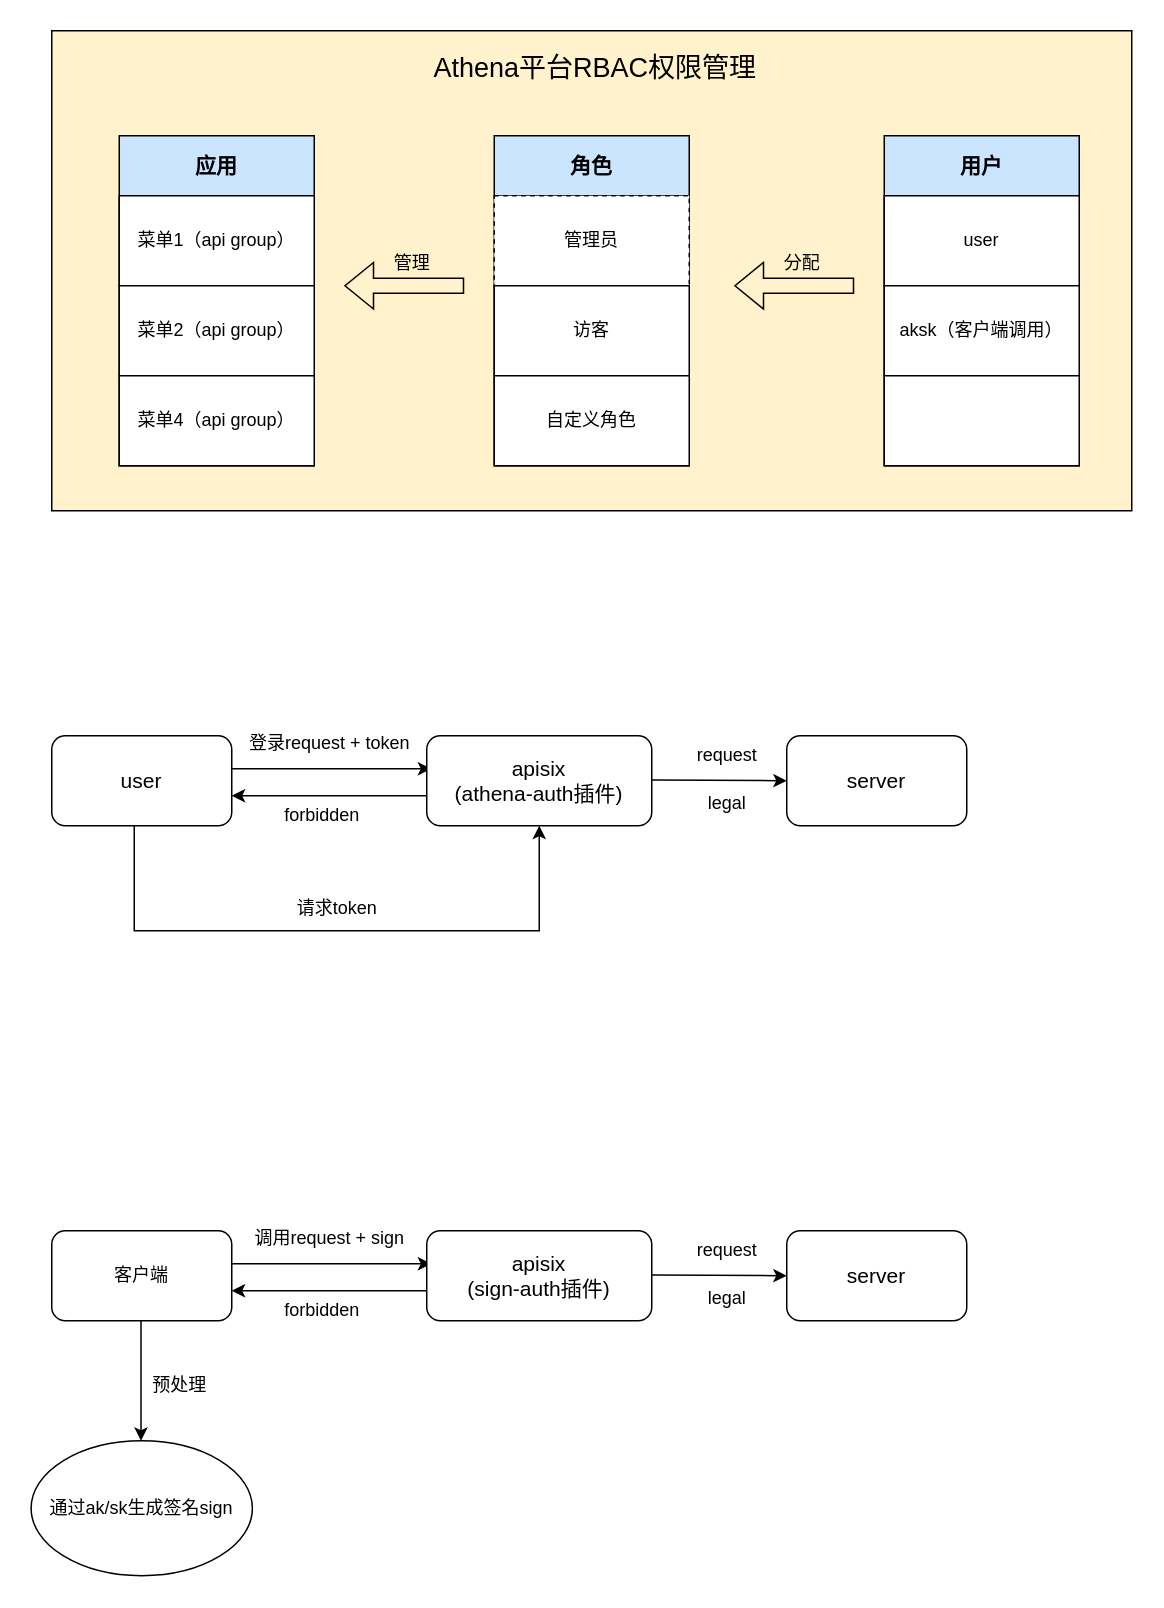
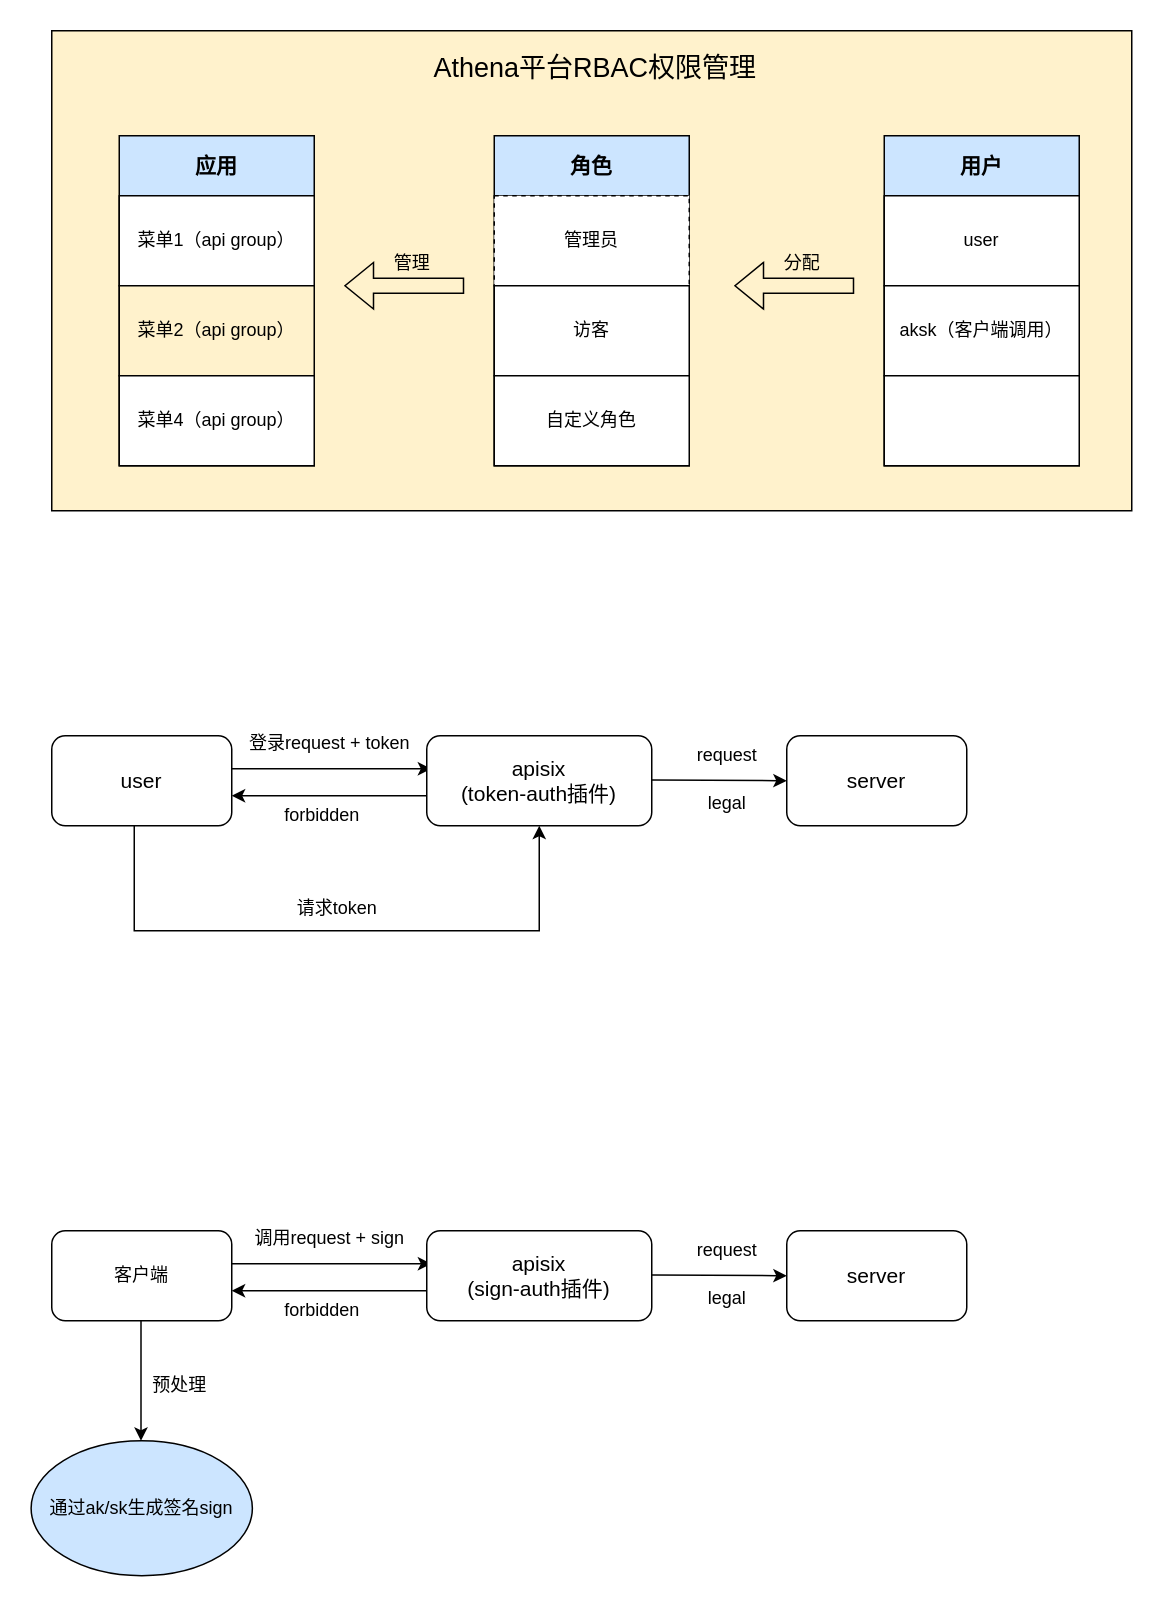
- <mxCell id="5" value="菜单2（api group）" style="rounded=0;whiteSpace=wrap;html=1;shadow=0;" parent="3" vertex="1"><mxGeometry y="100" width="130" height="60" as="geometry" /></mxCell>
+ <mxCell id="5" value="菜单2（api group）" style="rounded=0;whiteSpace=wrap;html=1;shadow=0;fillColor=#fff2cc;" parent="3" vertex="1"><mxGeometry y="100" width="130" height="60" as="geometry" /></mxCell>
- <mxCell id="23" value="&lt;div&gt;&lt;font style=&quot;font-size: 14px;&quot;&gt;apisix&lt;br&gt;&lt;/font&gt;&lt;/div&gt;&lt;div&gt;&lt;font style=&quot;font-size: 14px;&quot;&gt;(athena-auth插件)&lt;br&gt;&lt;/font&gt;&lt;/div&gt;" style="rounded=1;whiteSpace=wrap;html=1;" parent="1" vertex="1"><mxGeometry x="284" y="490" width="150" height="60" as="geometry" /></mxCell>
+ <mxCell id="23" value="&lt;div&gt;&lt;font style=&quot;font-size: 14px;&quot;&gt;apisix&lt;br&gt;&lt;/font&gt;&lt;/div&gt;&lt;div&gt;&lt;font style=&quot;font-size: 14px;&quot;&gt;(token-auth插件)&lt;br&gt;&lt;/font&gt;&lt;/div&gt;" style="rounded=1;whiteSpace=wrap;html=1;" parent="1" vertex="1"><mxGeometry x="284" y="490" width="150" height="60" as="geometry" /></mxCell>
- <mxCell id="43" value="通过ak/sk生成签名sign" style="ellipse;whiteSpace=wrap;html=1;" parent="1" vertex="1"><mxGeometry x="20.25" y="960" width="147.5" height="90" as="geometry" /></mxCell>
+ <mxCell id="43" value="通过ak/sk生成签名sign" style="ellipse;whiteSpace=wrap;html=1;fillColor=#cce5ff;" parent="1" vertex="1"><mxGeometry x="20.25" y="960" width="147.5" height="90" as="geometry" /></mxCell>
